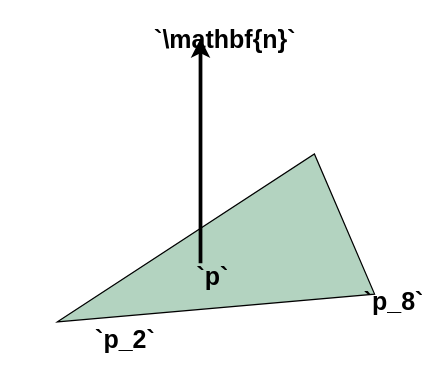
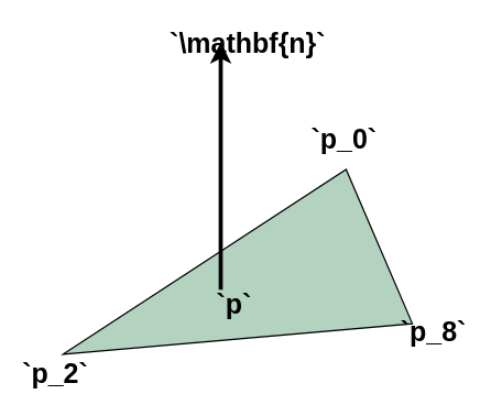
+ <mxCell id="5" value="`p_0`" style="text;html=1;strokeColor=none;fillColor=none;align=center;verticalAlign=middle;whiteSpace=wrap;rounded=0;fontSize=20;fontStyle=1" vertex="1" parent="1"><mxGeometry x="230" y="90" width="40" height="20" as="geometry" /></mxCell>
- <mxCell id="7" value="`p_2`" style="text;html=1;strokeColor=none;fillColor=none;align=center;verticalAlign=middle;whiteSpace=wrap;rounded=0;fontSize=20;fontStyle=1" vertex="1" parent="1"><mxGeometry x="80" y="260" width="40" height="20" as="geometry" /></mxCell>
+ <mxCell id="7" value="`p_2`" style="text;html=1;strokeColor=none;fillColor=none;align=center;verticalAlign=middle;whiteSpace=wrap;rounded=0;fontSize=20;fontStyle=1" vertex="1" parent="1"><mxGeometry x="20" y="260" width="40" height="20" as="geometry" /></mxCell>
